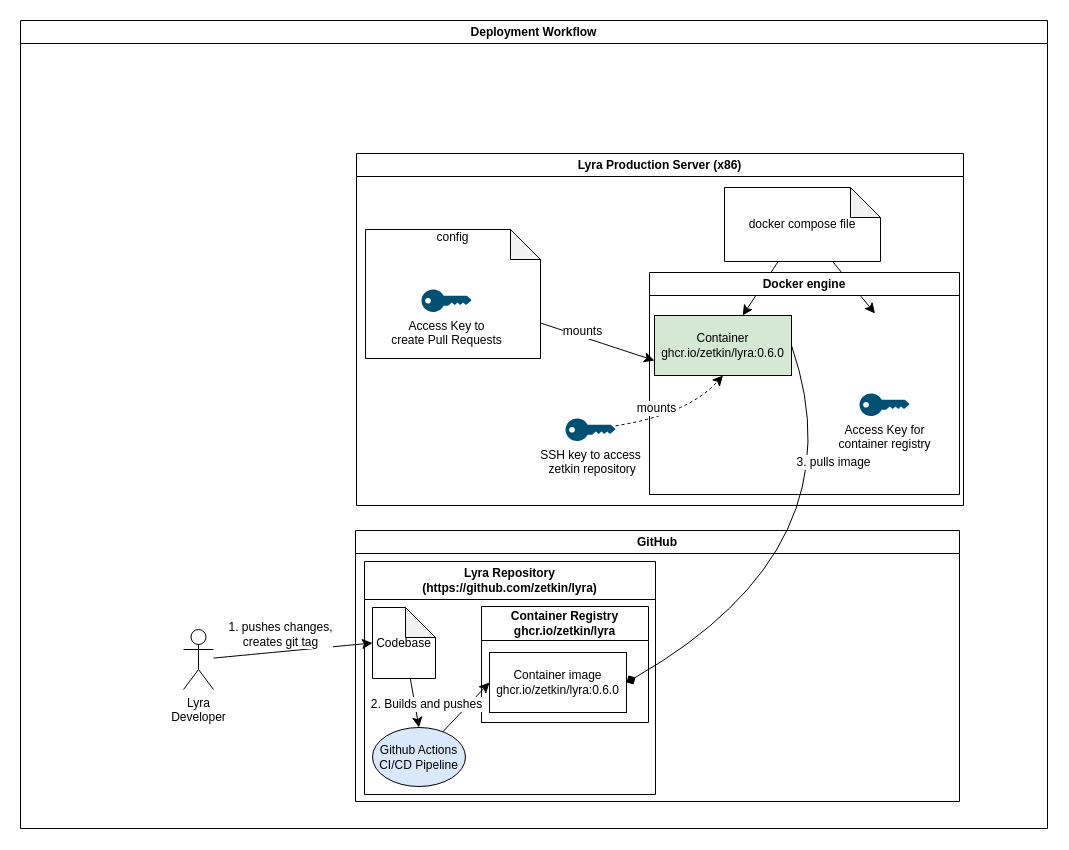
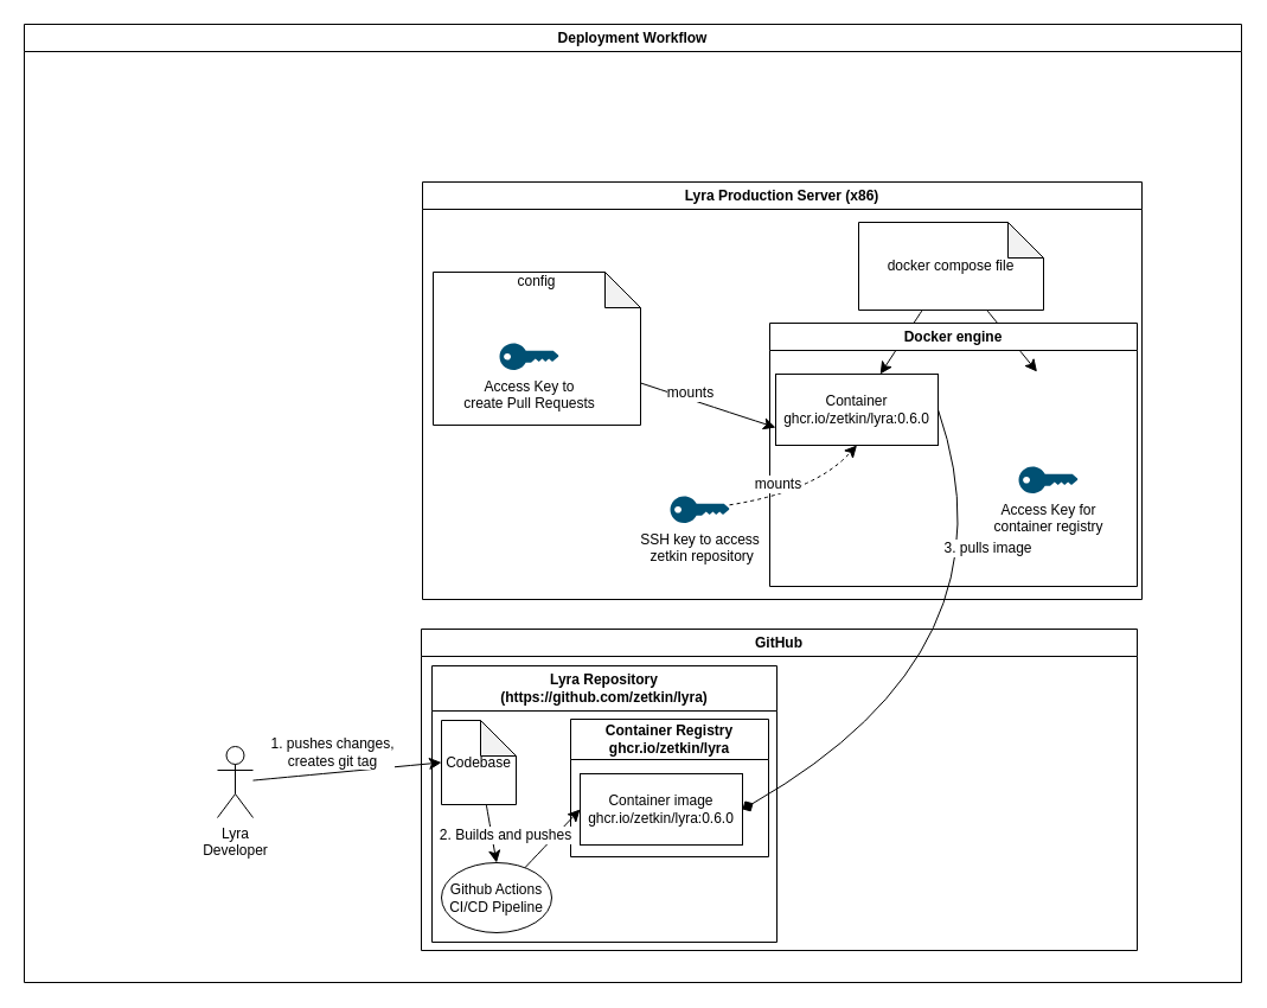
- <mxCell id="24" value="Container&lt;br&gt;ghcr.io/zetkin/lyra:0.6.0" style="rounded=0;whiteSpace=wrap;html=1;fillColor=#d5e8d4;" parent="23" vertex="1"><mxGeometry x="5" y="43" width="137" height="60" as="geometry" /></mxCell>
+ <mxCell id="24" value="Container&lt;br&gt;ghcr.io/zetkin/lyra:0.6.0" style="rounded=0;whiteSpace=wrap;html=1;" parent="23" vertex="1"><mxGeometry x="5" y="43" width="137" height="60" as="geometry" /></mxCell>
- <mxCell id="11" value="Github Actions&lt;br&gt;CI/CD Pipeline" style="ellipse;whiteSpace=wrap;html=1;fillColor=#dae8fc;" parent="4" vertex="1"><mxGeometry x="8" y="166" width="93" height="59" as="geometry" /></mxCell>
+ <mxCell id="11" value="Github Actions&lt;br&gt;CI/CD Pipeline" style="ellipse;whiteSpace=wrap;html=1;" parent="4" vertex="1"><mxGeometry x="8" y="166" width="93" height="59" as="geometry" /></mxCell>
